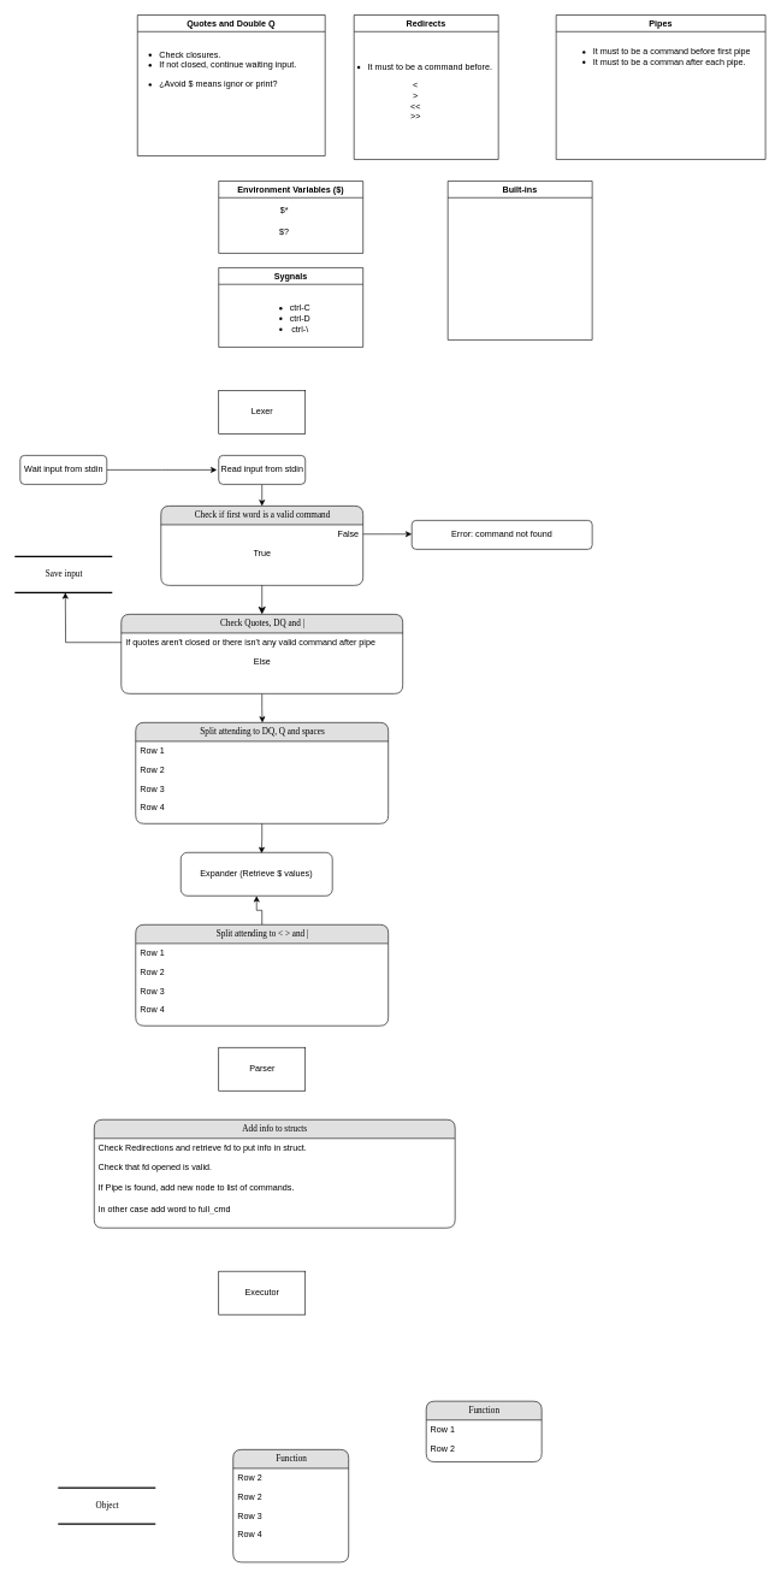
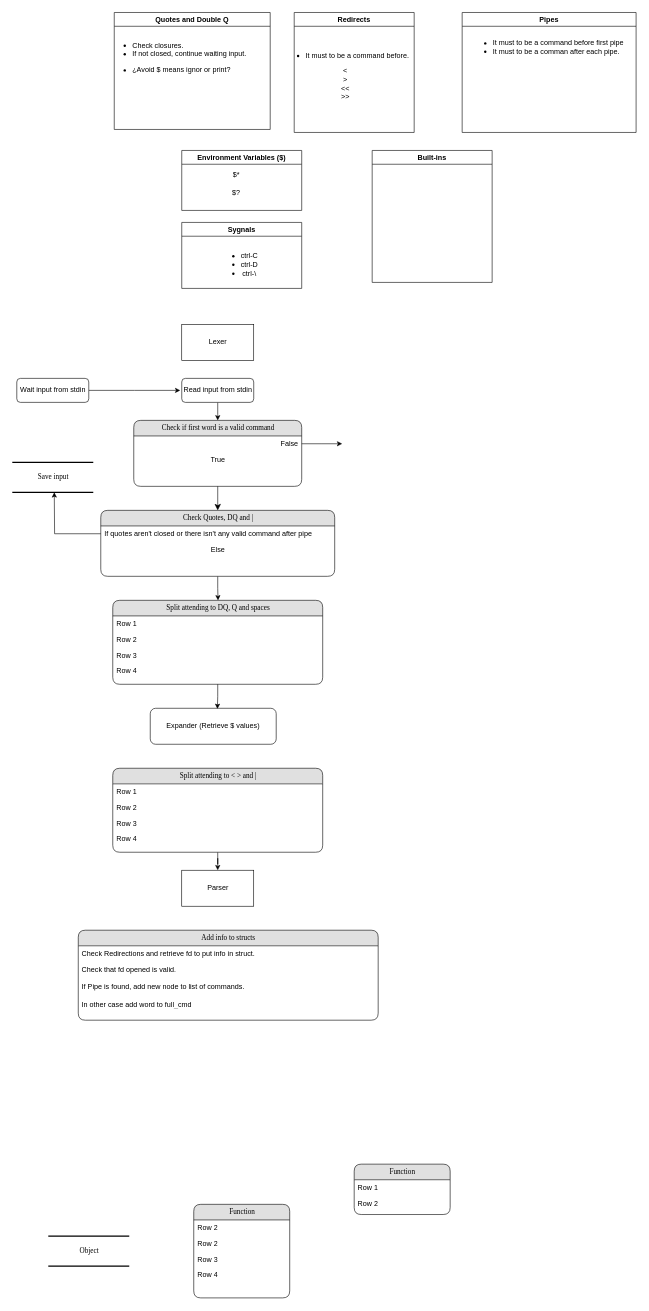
- <mxCell id="46" value="Error: command not found" style="rounded=1;whiteSpace=wrap;html=1;" vertex="1" parent="1"><mxGeometry x="570" y="720" width="250" height="40" as="geometry" /></mxCell>
- <mxCell id="16" style="edgeStyle=orthogonalEdgeStyle;rounded=0;orthogonalLoop=1;jettySize=auto;html=1;" edge="1" parent="1" source="17" target="55"><mxGeometry relative="1" as="geometry"><mxPoint x="362.5" y="1470" as="targetPoint" /></mxGeometry></mxCell>
+ <mxCell id="16" style="edgeStyle=orthogonalEdgeStyle;rounded=0;orthogonalLoop=1;jettySize=auto;html=1;" edge="1" parent="1" source="17" target="57"><mxGeometry relative="1" as="geometry"><mxPoint x="362.5" y="1470" as="targetPoint" /></mxGeometry></mxCell>
- <mxCell id="58" value="&lt;div&gt;Executor&lt;/div&gt;" style="rounded=0;whiteSpace=wrap;html=1;" vertex="1" parent="1"><mxGeometry x="302.5" y="1760" width="120" height="60" as="geometry" /></mxCell>
